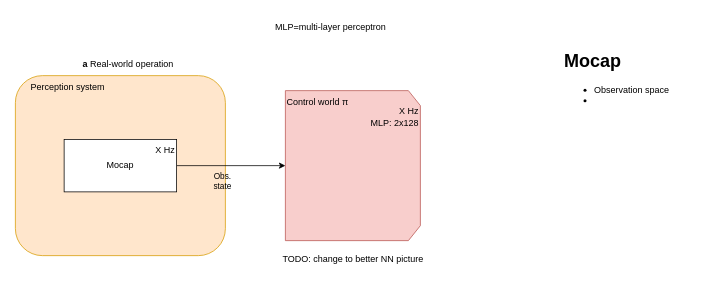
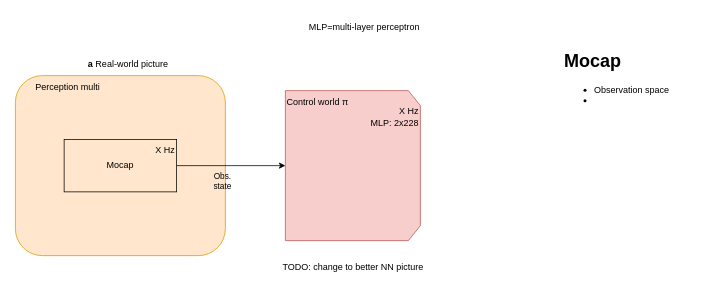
- <mxCell id="13" value="MLP=multi-layer perceptron" style="text;html=1;align=center;verticalAlign=middle;resizable=0;points=[];autosize=1;strokeColor=none;fillColor=none;" vertex="1" parent="1"><mxGeometry x="355" y="20" width="170" height="30" as="geometry" /></mxCell>
+ <mxCell id="13" value="MLP=multi-layer perceptron" style="text;html=1;align=center;verticalAlign=middle;resizable=0;points=[];autosize=1;strokeColor=none;fillColor=none;" vertex="1" parent="1"><mxGeometry x="400" y="20" width="170" height="30" as="geometry" /></mxCell>
- <mxCell id="2" value="&lt;b&gt;a&lt;/b&gt; Real-world operation" style="text;html=1;align=center;verticalAlign=middle;resizable=0;points=[];autosize=1;strokeColor=none;fillColor=none;" vertex="1" parent="1"><mxGeometry x="100" y="70" width="140" height="30" as="geometry" /></mxCell>
+ <mxCell id="2" value="&lt;b&gt;a&lt;/b&gt; Real-world picture" style="text;html=1;align=center;verticalAlign=middle;resizable=0;points=[];autosize=1;strokeColor=none;fillColor=none;" vertex="1" parent="1"><mxGeometry x="100" y="70" width="140" height="30" as="geometry" /></mxCell>
- <mxCell id="4" value="Perception system" style="text;html=1;align=center;verticalAlign=middle;whiteSpace=wrap;rounded=0;" vertex="1" parent="1"><mxGeometry x="30" y="100" width="120" height="30" as="geometry" /></mxCell>
+ <mxCell id="4" value="Perception multi" style="text;html=1;align=center;verticalAlign=middle;whiteSpace=wrap;rounded=0;" vertex="1" parent="1"><mxGeometry x="30" y="100" width="120" height="30" as="geometry" /></mxCell>
- <mxCell id="12" value="X Hz&lt;br&gt;MLP: 2x128" style="text;html=1;align=right;verticalAlign=middle;whiteSpace=wrap;rounded=0;" vertex="1" parent="1"><mxGeometry x="460" y="140" width="100" height="30" as="geometry" /></mxCell>
+ <mxCell id="12" value="X Hz&lt;br&gt;MLP: 2x228" style="text;html=1;align=right;verticalAlign=middle;whiteSpace=wrap;rounded=0;" vertex="1" parent="1"><mxGeometry x="460" y="140" width="100" height="30" as="geometry" /></mxCell>
- <mxCell id="7" value="Mocap" style="rounded=0;whiteSpace=wrap;html=1;" vertex="1" parent="1"><mxGeometry x="85" y="185" width="150" height="70" as="geometry" /></mxCell>
+ <mxCell id="7" value="Mocap" style="rounded=0;whiteSpace=wrap;html=1;fillColor=#ffe6cc;" vertex="1" parent="1"><mxGeometry x="85" y="185" width="150" height="70" as="geometry" /></mxCell>
- <mxCell id="15" value="TODO: change to better NN picture" style="text;html=1;align=center;verticalAlign=middle;resizable=0;points=[];autosize=1;strokeColor=none;fillColor=none;" vertex="1" parent="1"><mxGeometry x="365" y="330" width="210" height="30" as="geometry" /></mxCell>
+ <mxCell id="15" value="TODO: change to better NN picture" style="text;html=1;align=center;verticalAlign=middle;resizable=0;points=[];autosize=1;strokeColor=none;fillColor=none;" vertex="1" parent="1"><mxGeometry x="365" y="340" width="210" height="30" as="geometry" /></mxCell>
